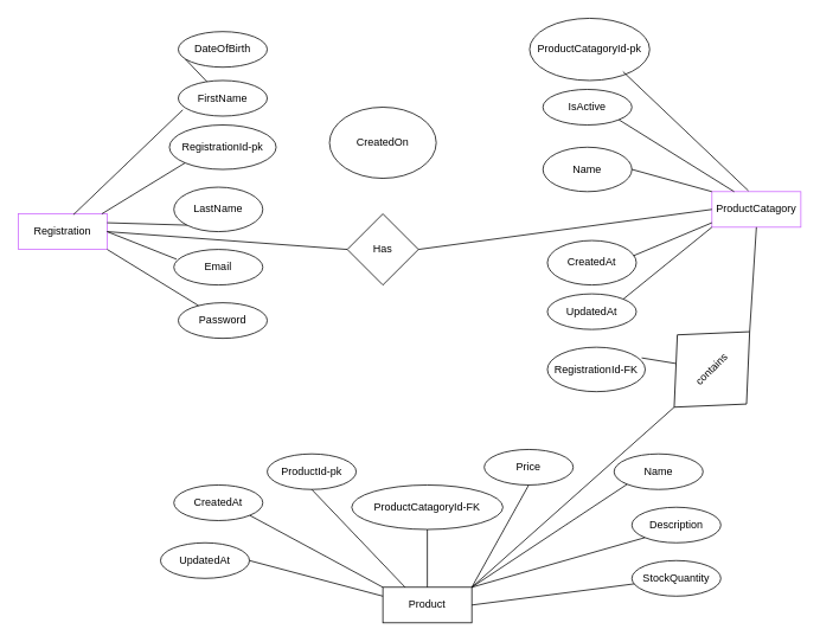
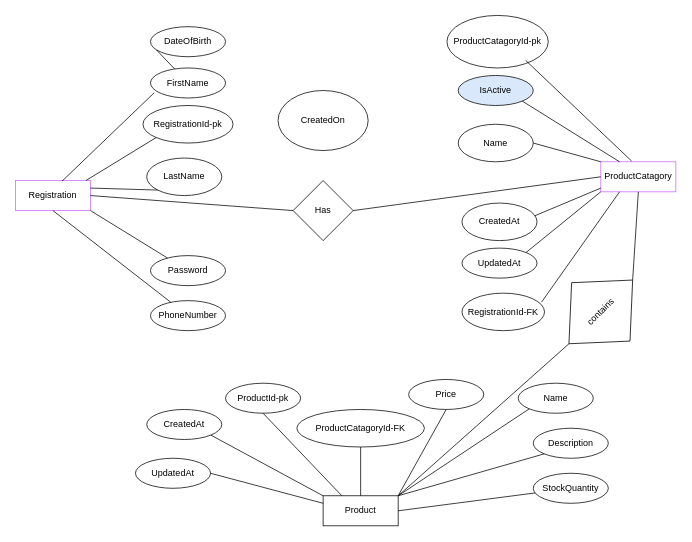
- <mxCell id="18" value="IsActive" style="ellipse;whiteSpace=wrap;html=1;align=center;" vertex="1" parent="1"><mxGeometry x="610" y="100" width="100" height="40" as="geometry" /></mxCell>
+ <mxCell id="18" value="IsActive" style="ellipse;whiteSpace=wrap;html=1;align=center;fillColor=#dae8fc;" vertex="1" parent="1"><mxGeometry x="610" y="100" width="100" height="40" as="geometry" /></mxCell>
- <mxCell id="13" value="" style="endArrow=none;html=1;rounded=0;exitX=0;exitY=0.5;exitDx=0;exitDy=0;entryX=0.03;entryY=0.275;entryDx=0;entryDy=0;entryPerimeter=0;" edge="1" parent="1" source="2" target="3"><mxGeometry relative="1" as="geometry"><mxPoint x="380" y="140" as="sourcePoint" /><mxPoint x="421" y="181" as="targetPoint" /></mxGeometry></mxCell>
- <mxCell id="3" value="Email" style="ellipse;whiteSpace=wrap;html=1;align=center;" vertex="1" parent="1"><mxGeometry x="195" y="280" width="100" height="40" as="geometry" /></mxCell>
+ <mxCell id="10" value="" style="endArrow=none;html=1;rounded=0;exitX=0.5;exitY=0;exitDx=0;exitDy=0;" edge="1" parent="1" source="2" target="7"><mxGeometry relative="1" as="geometry"><mxPoint x="190" y="310" as="sourcePoint" /><mxPoint x="350" y="310" as="targetPoint" /></mxGeometry></mxCell>
- <mxCell id="29" value="" style="endArrow=none;html=1;rounded=0;exitX=0.964;exitY=0.24;exitDx=0;exitDy=0;exitPerimeter=0;" edge="1" parent="1" source="28" target="47"><mxGeometry relative="1" as="geometry"><mxPoint x="286" y="171" as="sourcePoint" /><mxPoint x="297" y="143" as="targetPoint" /></mxGeometry></mxCell>
+ <mxCell id="29" value="" style="endArrow=none;html=1;rounded=0;exitX=0.964;exitY=0.24;exitDx=0;exitDy=0;entryX=0.75;entryY=0;entryDx=0;entryDy=0;exitPerimeter=0;" edge="1" parent="1" source="28" target="17"><mxGeometry relative="1" as="geometry"><mxPoint x="286" y="171" as="sourcePoint" /><mxPoint x="297" y="143" as="targetPoint" /></mxGeometry></mxCell>
+ <mxCell id="7" value="PhoneNumber" style="ellipse;whiteSpace=wrap;html=1;align=center;" vertex="1" parent="1"><mxGeometry x="200" y="400" width="100" height="40" as="geometry" /></mxCell>
